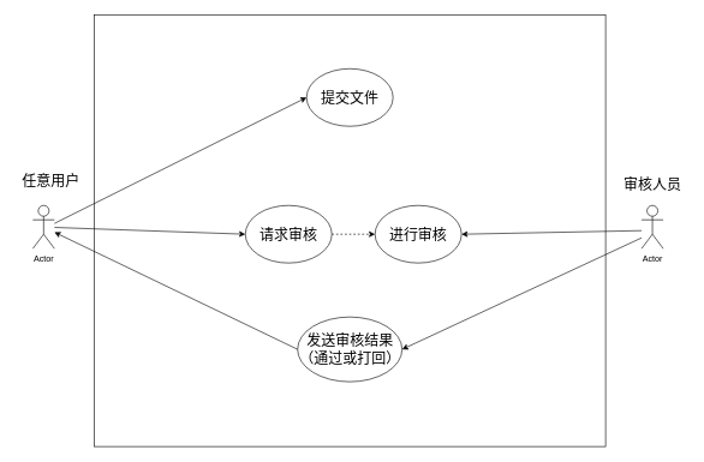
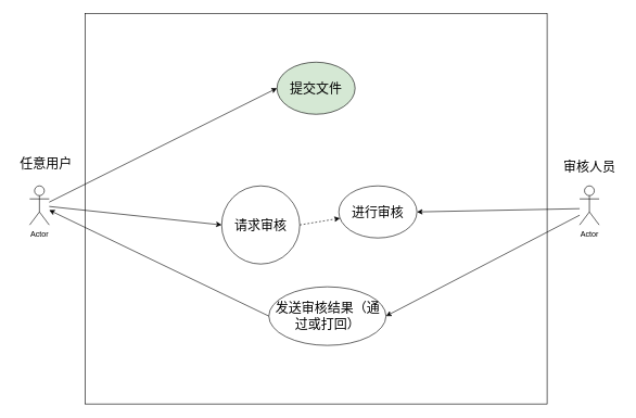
- <mxCell id="4" value="提交文件" style="ellipse;whiteSpace=wrap;html=1;fontSize=20;" vertex="1" parent="1"><mxGeometry x="425" y="95" width="120" height="80" as="geometry" /></mxCell>
+ <mxCell id="4" value="提交文件" style="ellipse;whiteSpace=wrap;html=1;fontSize=20;fillColor=#d5e8d4;" vertex="1" parent="1"><mxGeometry x="425" y="95" width="120" height="80" as="geometry" /></mxCell>
- <mxCell id="6" value="请求审核" style="ellipse;whiteSpace=wrap;html=1;fontSize=20;" vertex="1" parent="1"><mxGeometry x="340" y="285" width="120" height="80" as="geometry" /></mxCell>
+ <mxCell id="6" value="请求审核" style="ellipse;whiteSpace=wrap;html=1;fontSize=20;" vertex="1" parent="1"><mxGeometry x="340" y="285" width="120" height="120" as="geometry" /></mxCell>
- <mxCell id="14" value="发送审核结果（通过或打回）" style="ellipse;whiteSpace=wrap;html=1;fontSize=20;" vertex="1" parent="1"><mxGeometry x="412.5" y="440" width="145" height="90" as="geometry" /></mxCell>
+ <mxCell id="14" value="发送审核结果（通过或打回）" style="ellipse;whiteSpace=wrap;html=1;fontSize=20;" vertex="1" parent="1"><mxGeometry x="412.5" y="440" width="180" height="90" as="geometry" /></mxCell>
